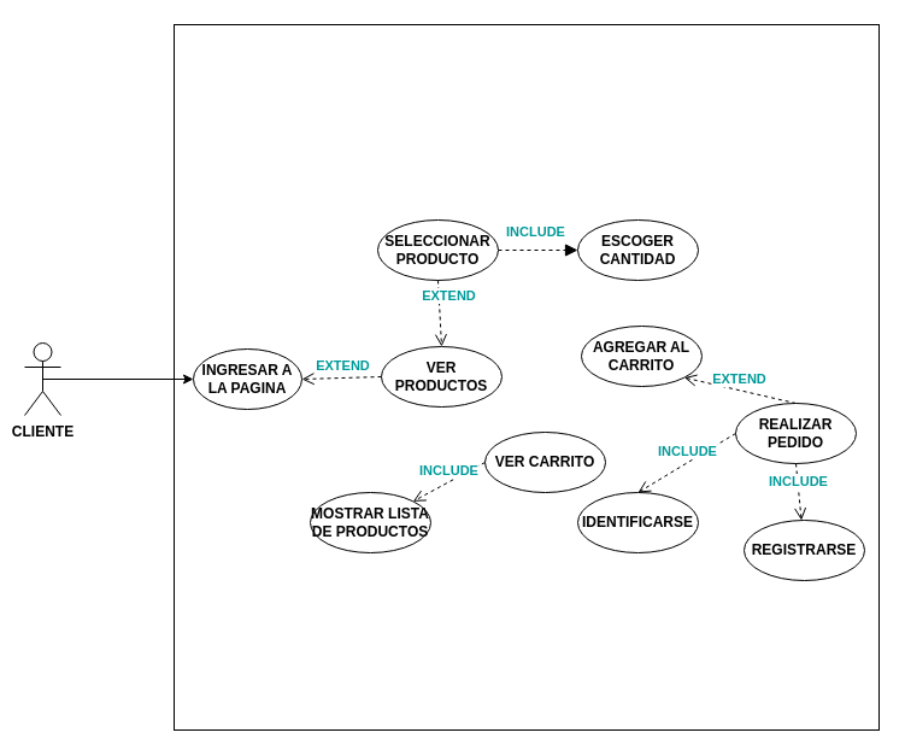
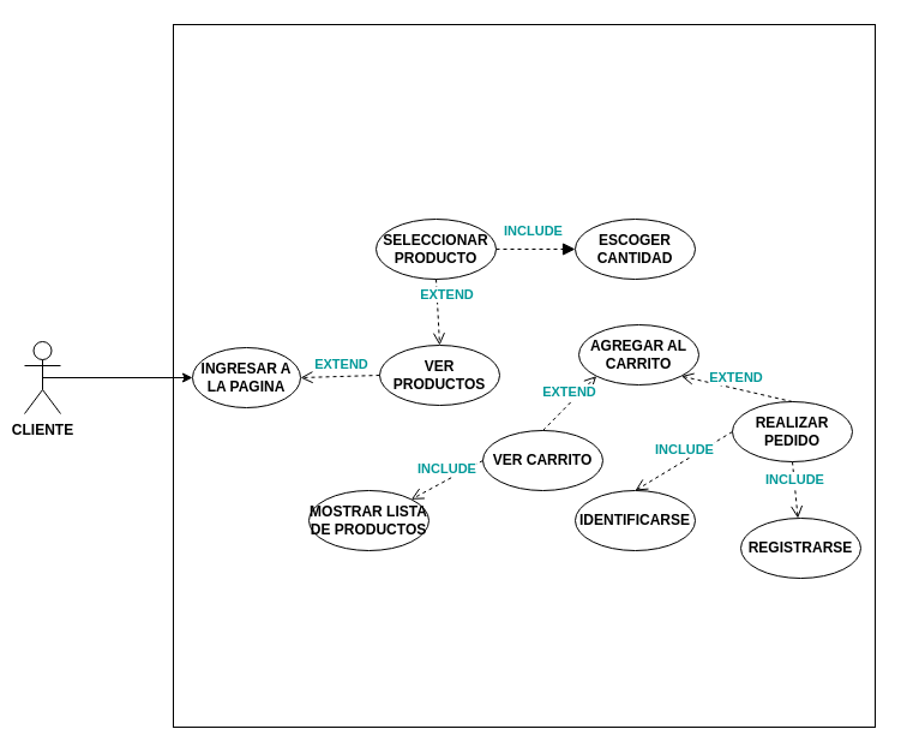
+ <mxCell id="20" value="&lt;b&gt;EXTEND&lt;/b&gt;" style="html=1;verticalAlign=bottom;endArrow=open;dashed=1;endSize=8;rounded=0;fontFamily=Helvetica;fontColor=#009999;entryX=0;entryY=1;entryDx=0;entryDy=0;exitX=0.5;exitY=0;exitDx=0;exitDy=0;" edge="1" parent="1" source="13" target="12"><mxGeometry relative="1" as="geometry"><mxPoint x="461" y="297" as="sourcePoint" /><mxPoint x="381" y="297" as="targetPoint" /></mxGeometry></mxCell>
